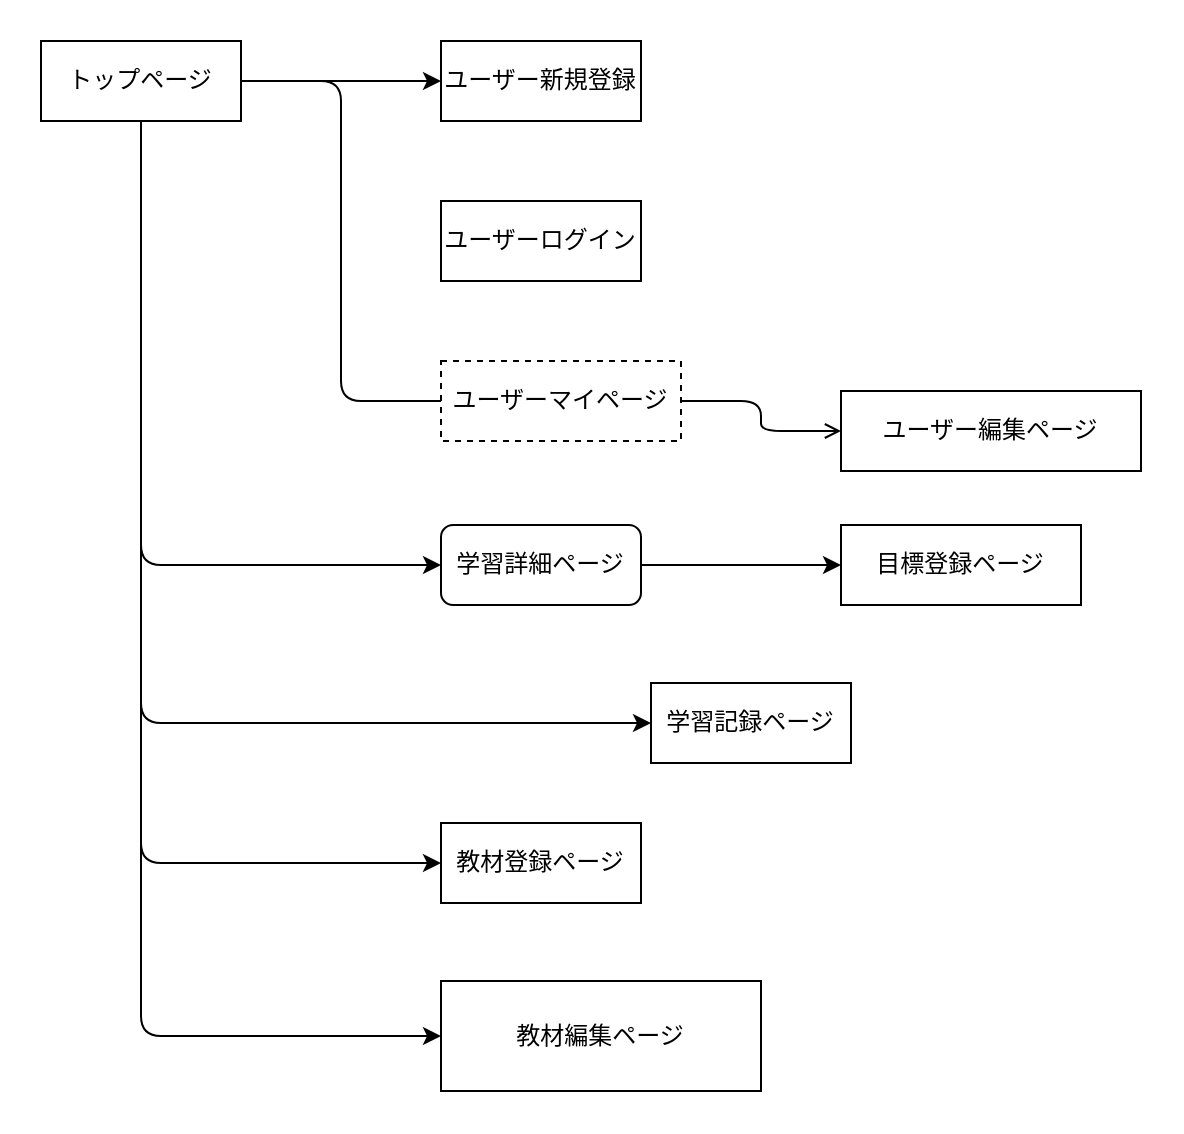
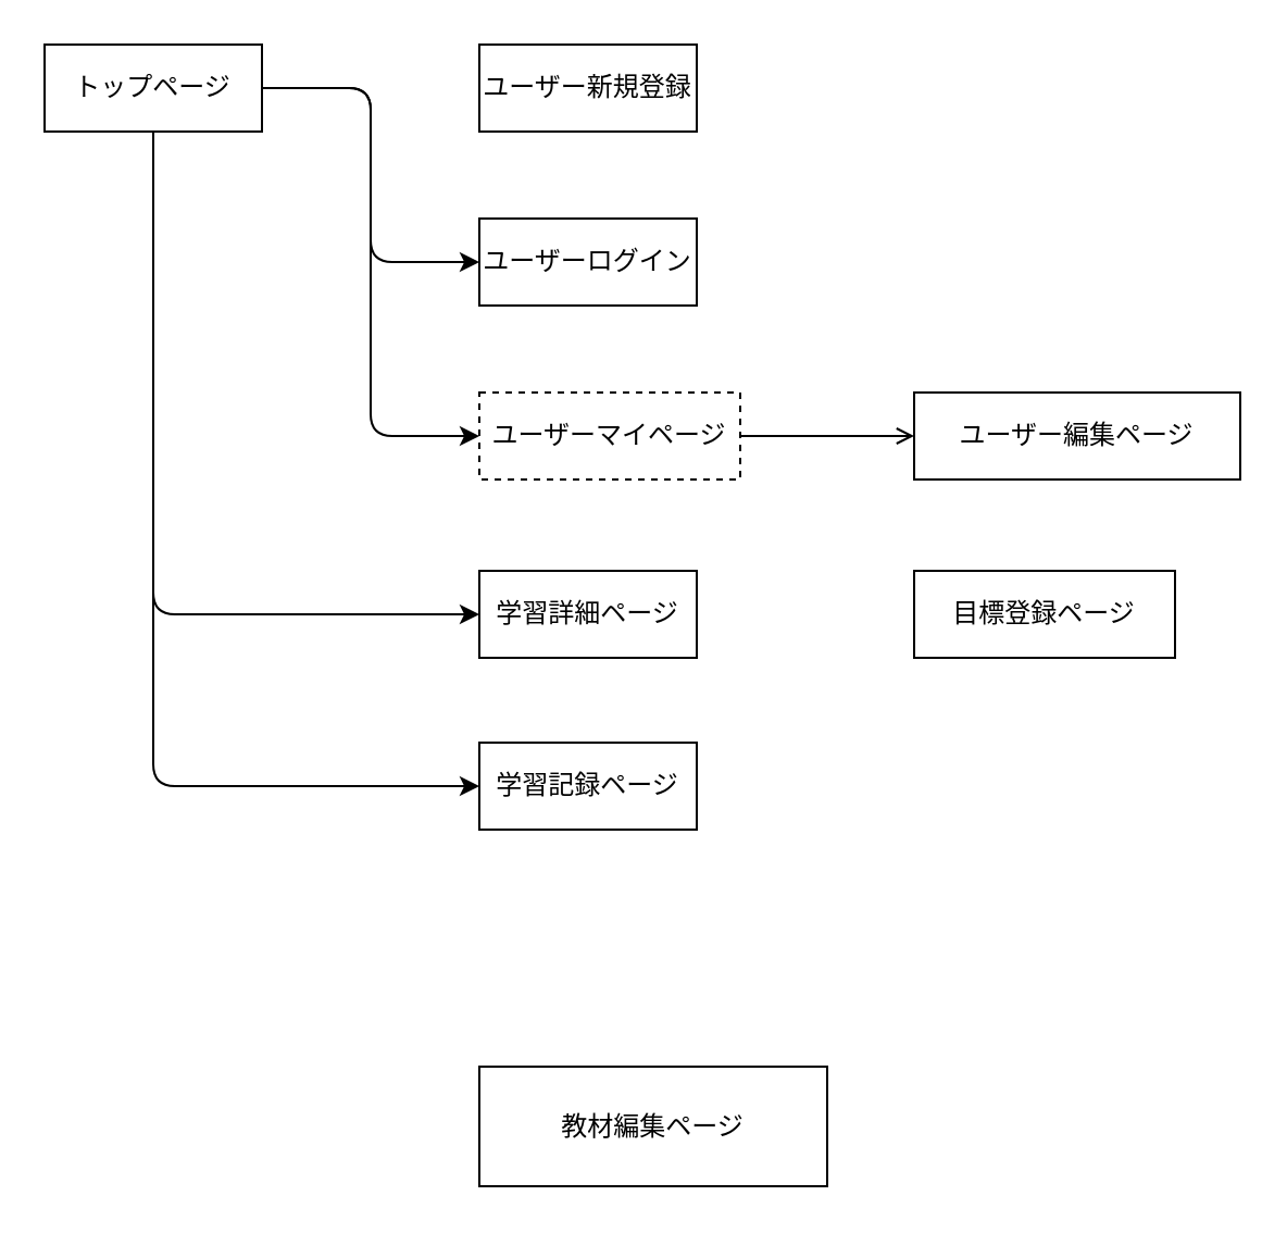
- <mxCell id="2" style="edgeStyle=orthogonalEdgeStyle;html=1;exitX=1;exitY=0.5;exitDx=0;exitDy=0;" parent="1" source="7" target="8" edge="1"><mxGeometry relative="1" as="geometry" /></mxCell>
+ <mxCell id="2" style="edgeStyle=orthogonalEdgeStyle;html=1;exitX=1;exitY=0.5;exitDx=0;exitDy=0;entryX=0;entryY=0.5;entryDx=0;entryDy=0;" parent="1" source="7" target="9" edge="1"><mxGeometry relative="1" as="geometry" /></mxCell>
- <mxCell id="3" style="edgeStyle=orthogonalEdgeStyle;html=1;exitX=1;exitY=0.5;exitDx=0;exitDy=0;entryX=0;entryY=0.5;entryDx=0;entryDy=0;endArrow=none;" parent="1" source="7" target="11" edge="1"><mxGeometry relative="1" as="geometry" /></mxCell>
+ <mxCell id="3" style="edgeStyle=orthogonalEdgeStyle;html=1;exitX=1;exitY=0.5;exitDx=0;exitDy=0;entryX=0;entryY=0.5;entryDx=0;entryDy=0;" parent="1" source="7" target="11" edge="1"><mxGeometry relative="1" as="geometry" /></mxCell>
- <mxCell id="12" value="ユーザー編集ページ" style="whiteSpace=wrap;html=1;align=center;" parent="1" vertex="1"><mxGeometry x="420" y="195" width="150" height="40" as="geometry" /></mxCell>
+ <mxCell id="12" value="ユーザー編集ページ" style="whiteSpace=wrap;html=1;align=center;" parent="1" vertex="1"><mxGeometry x="420" y="180" width="150" height="40" as="geometry" /></mxCell>
- <mxCell id="14" value="学習詳細ページ" style="whiteSpace=wrap;html=1;align=center;rounded=1;" parent="1" vertex="1"><mxGeometry x="220" y="262" width="100" height="40" as="geometry" /></mxCell>
+ <mxCell id="14" value="学習詳細ページ" style="whiteSpace=wrap;html=1;align=center;" parent="1" vertex="1"><mxGeometry x="220" y="262" width="100" height="40" as="geometry" /></mxCell>
- <mxCell id="13" style="edgeStyle=orthogonalEdgeStyle;html=1;exitX=1;exitY=0.5;exitDx=0;exitDy=0;entryX=0;entryY=0.5;entryDx=0;entryDy=0;" parent="1" source="14" target="15" edge="1"><mxGeometry relative="1" as="geometry" /></mxCell>
- <mxCell id="16" value="学習記録ページ" style="whiteSpace=wrap;html=1;align=center;" parent="1" vertex="1"><mxGeometry x="325" y="341" width="100" height="40" as="geometry" /></mxCell>
+ <mxCell id="16" value="学習記録ページ" style="whiteSpace=wrap;html=1;align=center;" parent="1" vertex="1"><mxGeometry x="220" y="341" width="100" height="40" as="geometry" /></mxCell>
- <mxCell id="17" style="edgeStyle=orthogonalEdgeStyle;html=1;exitX=0;exitY=0.5;exitDx=0;exitDy=0;entryX=0.5;entryY=1;entryDx=0;entryDy=0;startArrow=classic;startFill=1;endArrow=none;endFill=0;" parent="1" source="18" target="7" edge="1"><mxGeometry relative="1" as="geometry" /></mxCell>
- <mxCell id="18" value="教材登録ページ" style="whiteSpace=wrap;html=1;align=center;" parent="1" vertex="1"><mxGeometry x="220" y="411" width="100" height="40" as="geometry" /></mxCell>
- <mxCell id="6" style="edgeStyle=orthogonalEdgeStyle;html=1;exitX=0.5;exitY=1;exitDx=0;exitDy=0;entryX=0;entryY=0.5;entryDx=0;entryDy=0;" edge="1" parent="1" source="7" target="19"><mxGeometry relative="1" as="geometry" /></mxCell>
